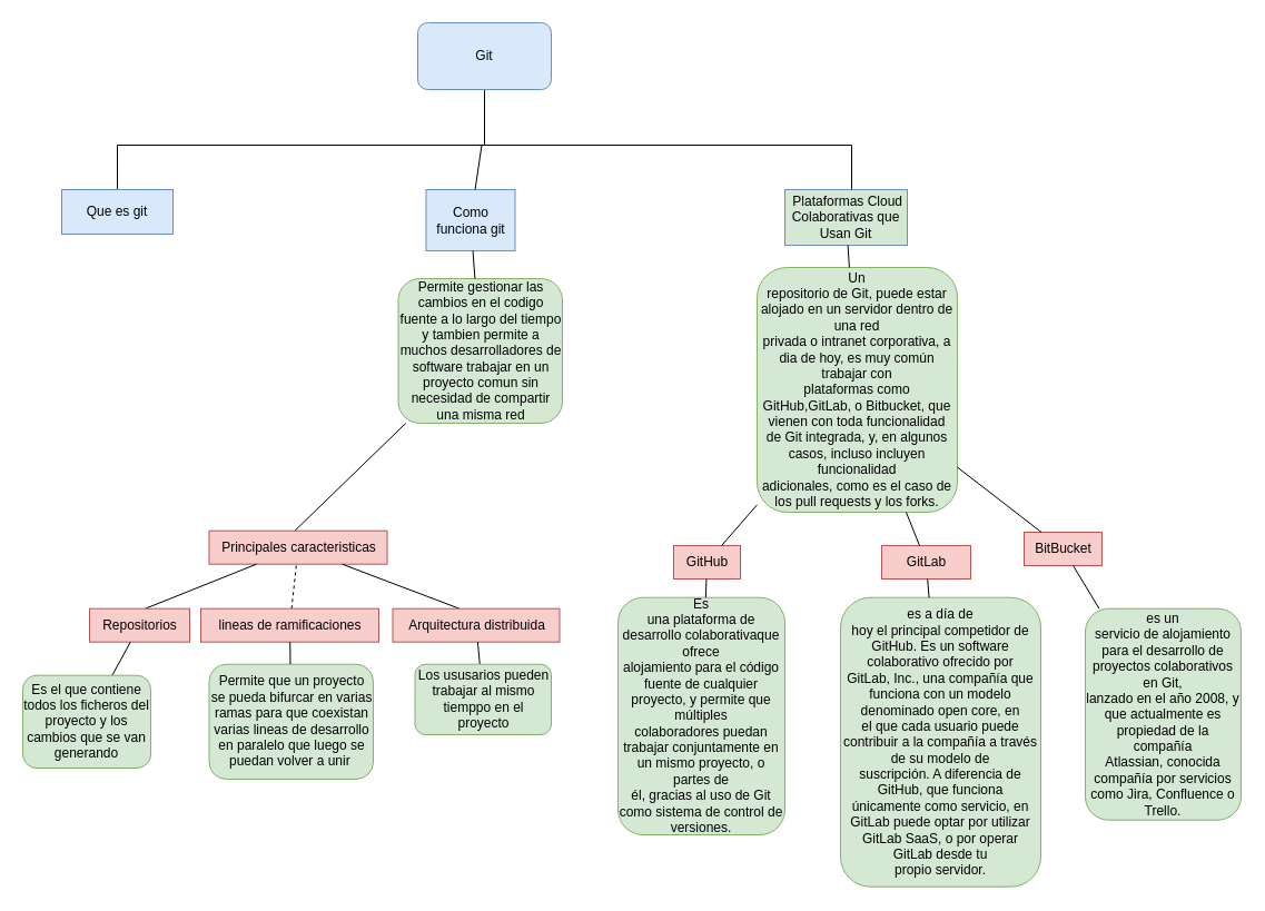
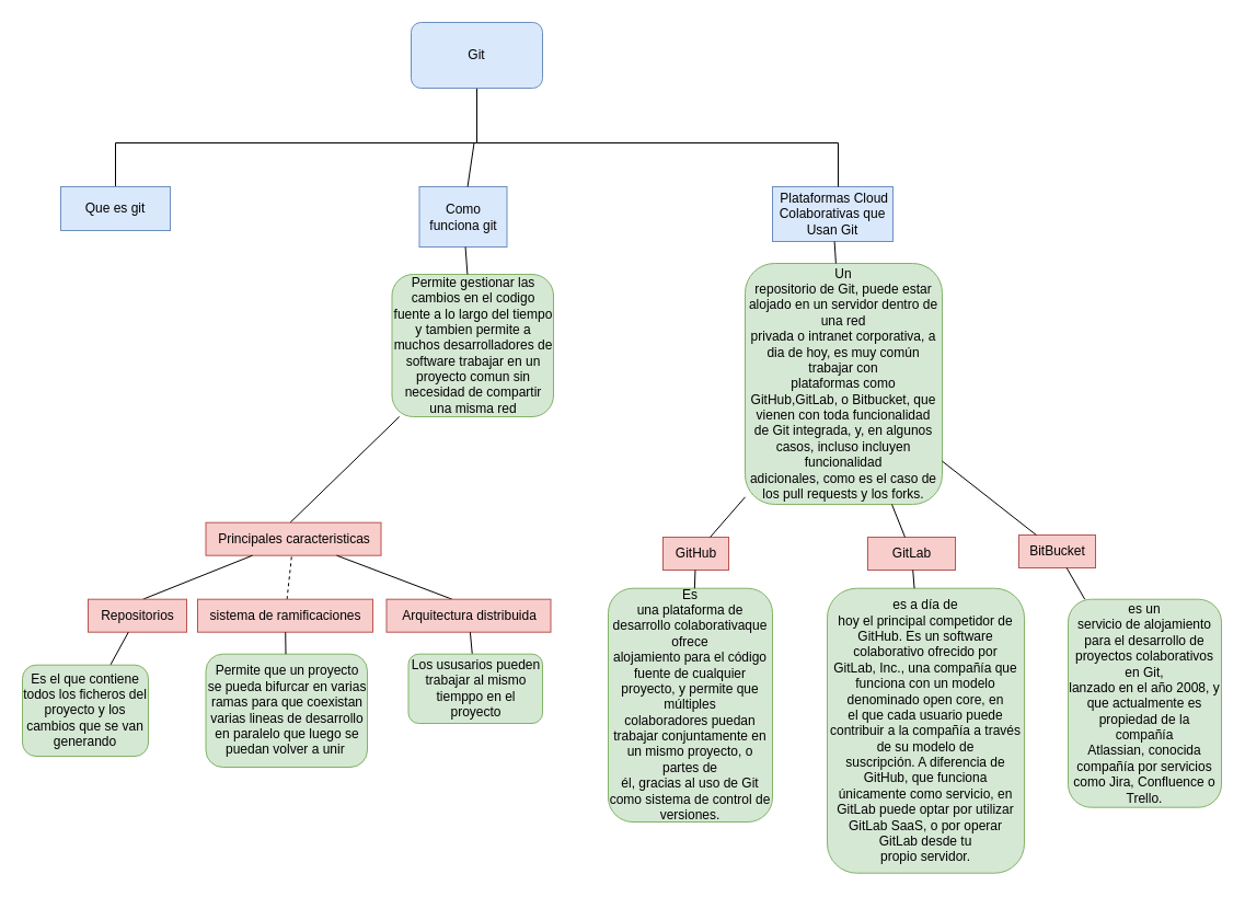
- <mxCell id="27" value="&lt;p class=&quot;MsoNormal&quot;&gt;&amp;nbsp;Plataformas Cloud&lt;br/&gt;Colaborativas que Usan Git&lt;/p&gt;" style="whiteSpace=wrap;html=1;align=center;fillColor=#d5e8d4;strokeColor=#6c8ebf;" parent="1" vertex="1"><mxGeometry x="705" y="170" width="110" height="50" as="geometry" /></mxCell>
+ <mxCell id="27" value="&lt;p class=&quot;MsoNormal&quot;&gt;&amp;nbsp;Plataformas Cloud&lt;br/&gt;Colaborativas que Usan Git&lt;/p&gt;" style="whiteSpace=wrap;html=1;align=center;fillColor=#dae8fc;strokeColor=#6c8ebf;" parent="1" vertex="1"><mxGeometry x="705" y="170" width="110" height="50" as="geometry" /></mxCell>
- <mxCell id="38" value="BitBucket" style="text;html=1;align=center;verticalAlign=middle;resizable=0;points=[];autosize=1;strokeColor=#b85450;fillColor=#f8cecc;" parent="1" vertex="1"><mxGeometry x="920" y="478" width="70" height="30" as="geometry" /></mxCell>
+ <mxCell id="38" value="BitBucket" style="text;html=1;align=center;verticalAlign=middle;resizable=0;points=[];autosize=1;strokeColor=#b85450;fillColor=#f8cecc;" parent="1" vertex="1"><mxGeometry x="930" y="488" width="70" height="30" as="geometry" /></mxCell>
- <mxCell id="19" value="lineas de ramificaciones" style="text;html=1;align=center;verticalAlign=middle;resizable=0;points=[];autosize=1;strokeColor=#b85450;fillColor=#f8cecc;" parent="1" vertex="1"><mxGeometry x="180" y="546.69" width="160" height="30" as="geometry" /></mxCell>
+ <mxCell id="19" value="sistema de ramificaciones" style="text;html=1;align=center;verticalAlign=middle;resizable=0;points=[];autosize=1;strokeColor=#b85450;fillColor=#f8cecc;" parent="1" vertex="1"><mxGeometry x="180" y="546.69" width="160" height="30" as="geometry" /></mxCell>
